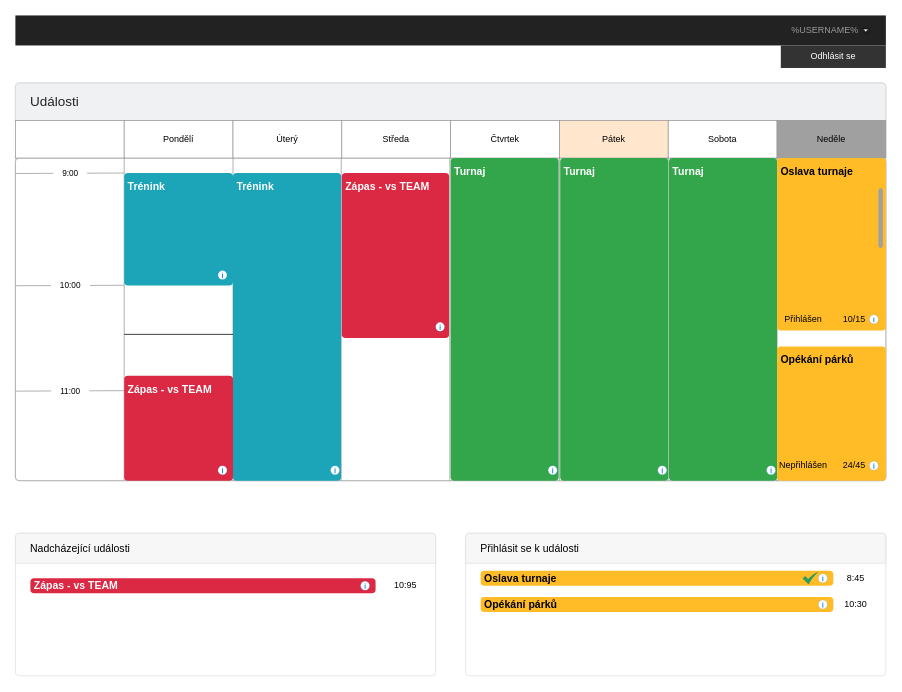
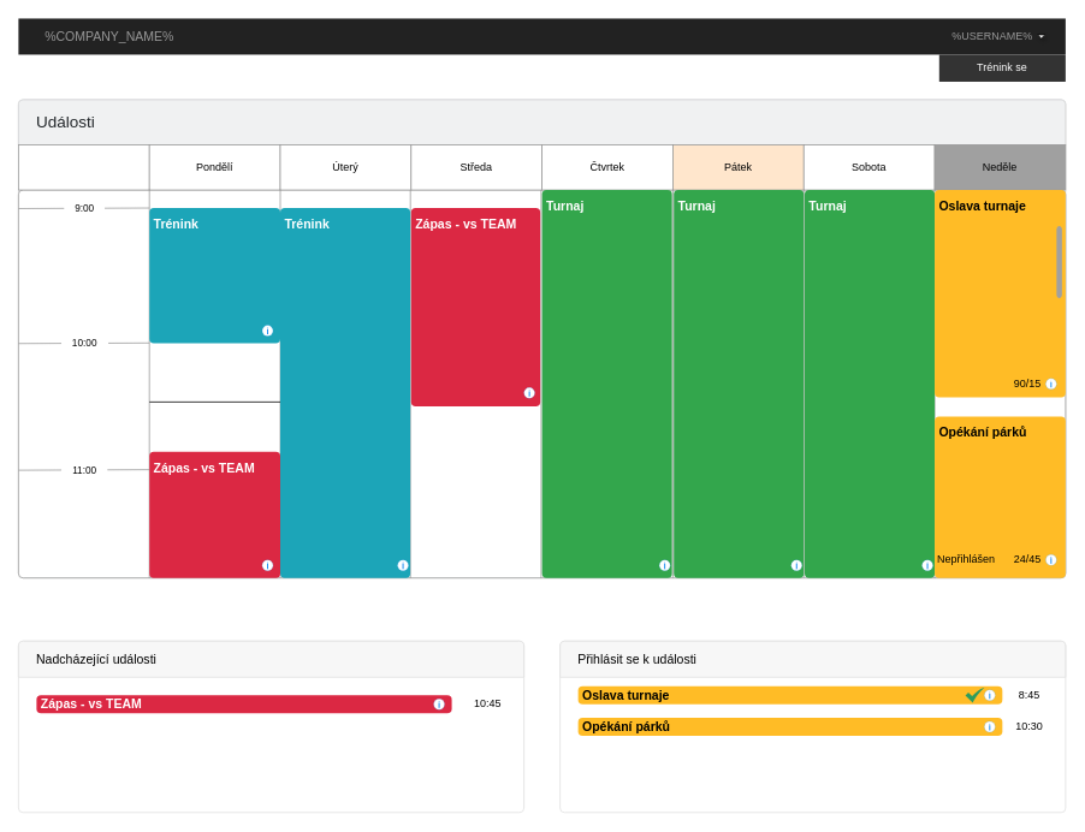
+ <mxCell id="3" value="%COMPANY_NAME%" style="html=1;shadow=0;dashed=0;fillColor=none;strokeColor=none;shape=mxgraph.bootstrap.rect;fontColor=#999999;fontSize=14;whiteSpace=wrap;" parent="2" vertex="1"><mxGeometry width="201.629" height="40" as="geometry" /></mxCell>
- <mxCell id="6" value="&lt;font color=&quot;#ffffff&quot;&gt;Odhlásit se&lt;/font&gt;" style="text;html=1;strokeColor=none;align=center;verticalAlign=middle;whiteSpace=wrap;rounded=0;fillColor=#333333;" parent="1" vertex="1"><mxGeometry x="1040" y="60" width="140" height="30" as="geometry" /></mxCell>
+ <mxCell id="6" value="&lt;font color=&quot;#ffffff&quot;&gt;Trénink se&lt;/font&gt;" style="text;html=1;strokeColor=none;align=center;verticalAlign=middle;whiteSpace=wrap;rounded=0;fillColor=#333333;" parent="1" vertex="1"><mxGeometry x="1040" y="60" width="140" height="30" as="geometry" /></mxCell>
- <mxCell id="49" value="Přihlášen" style="text;html=1;strokeColor=none;fillColor=none;align=center;verticalAlign=middle;whiteSpace=wrap;rounded=0;" parent="7" vertex="1"><mxGeometry x="1030" y="305" width="40" height="20" as="geometry" /></mxCell>
- <mxCell id="48" value="10/15" style="text;html=1;strokeColor=none;fillColor=none;align=center;verticalAlign=middle;whiteSpace=wrap;rounded=0;" parent="7" vertex="1"><mxGeometry x="1098" y="305" width="40" height="20" as="geometry" /></mxCell>
+ <mxCell id="48" value="90/15" style="text;html=1;strokeColor=none;fillColor=none;align=center;verticalAlign=middle;whiteSpace=wrap;rounded=0;" parent="7" vertex="1"><mxGeometry x="1098" y="305" width="40" height="20" as="geometry" /></mxCell>
- <mxCell id="59" value="10:95" style="text;html=1;strokeColor=none;fillColor=none;align=center;verticalAlign=middle;whiteSpace=wrap;rounded=0;" parent="55" vertex="1"><mxGeometry x="500" y="60" width="40" height="20" as="geometry" /></mxCell>
+ <mxCell id="59" value="10:45" style="text;html=1;strokeColor=none;fillColor=none;align=center;verticalAlign=middle;whiteSpace=wrap;rounded=0;" parent="55" vertex="1"><mxGeometry x="500" y="60" width="40" height="20" as="geometry" /></mxCell>
